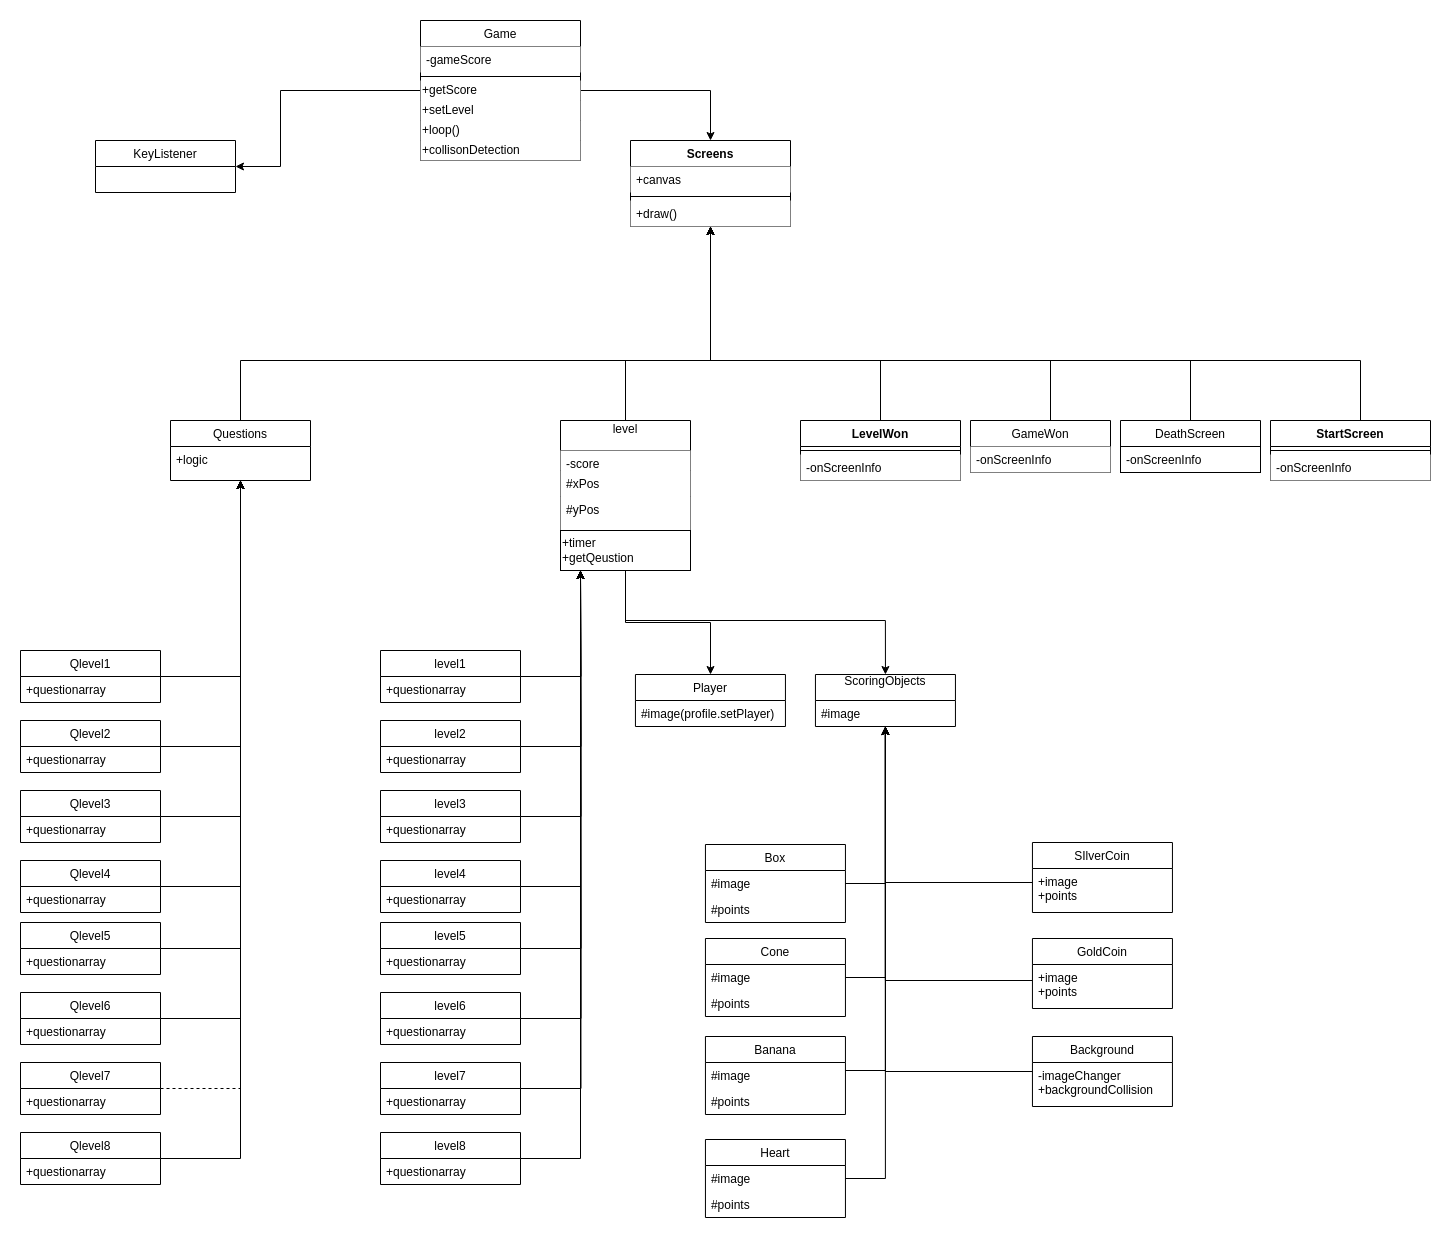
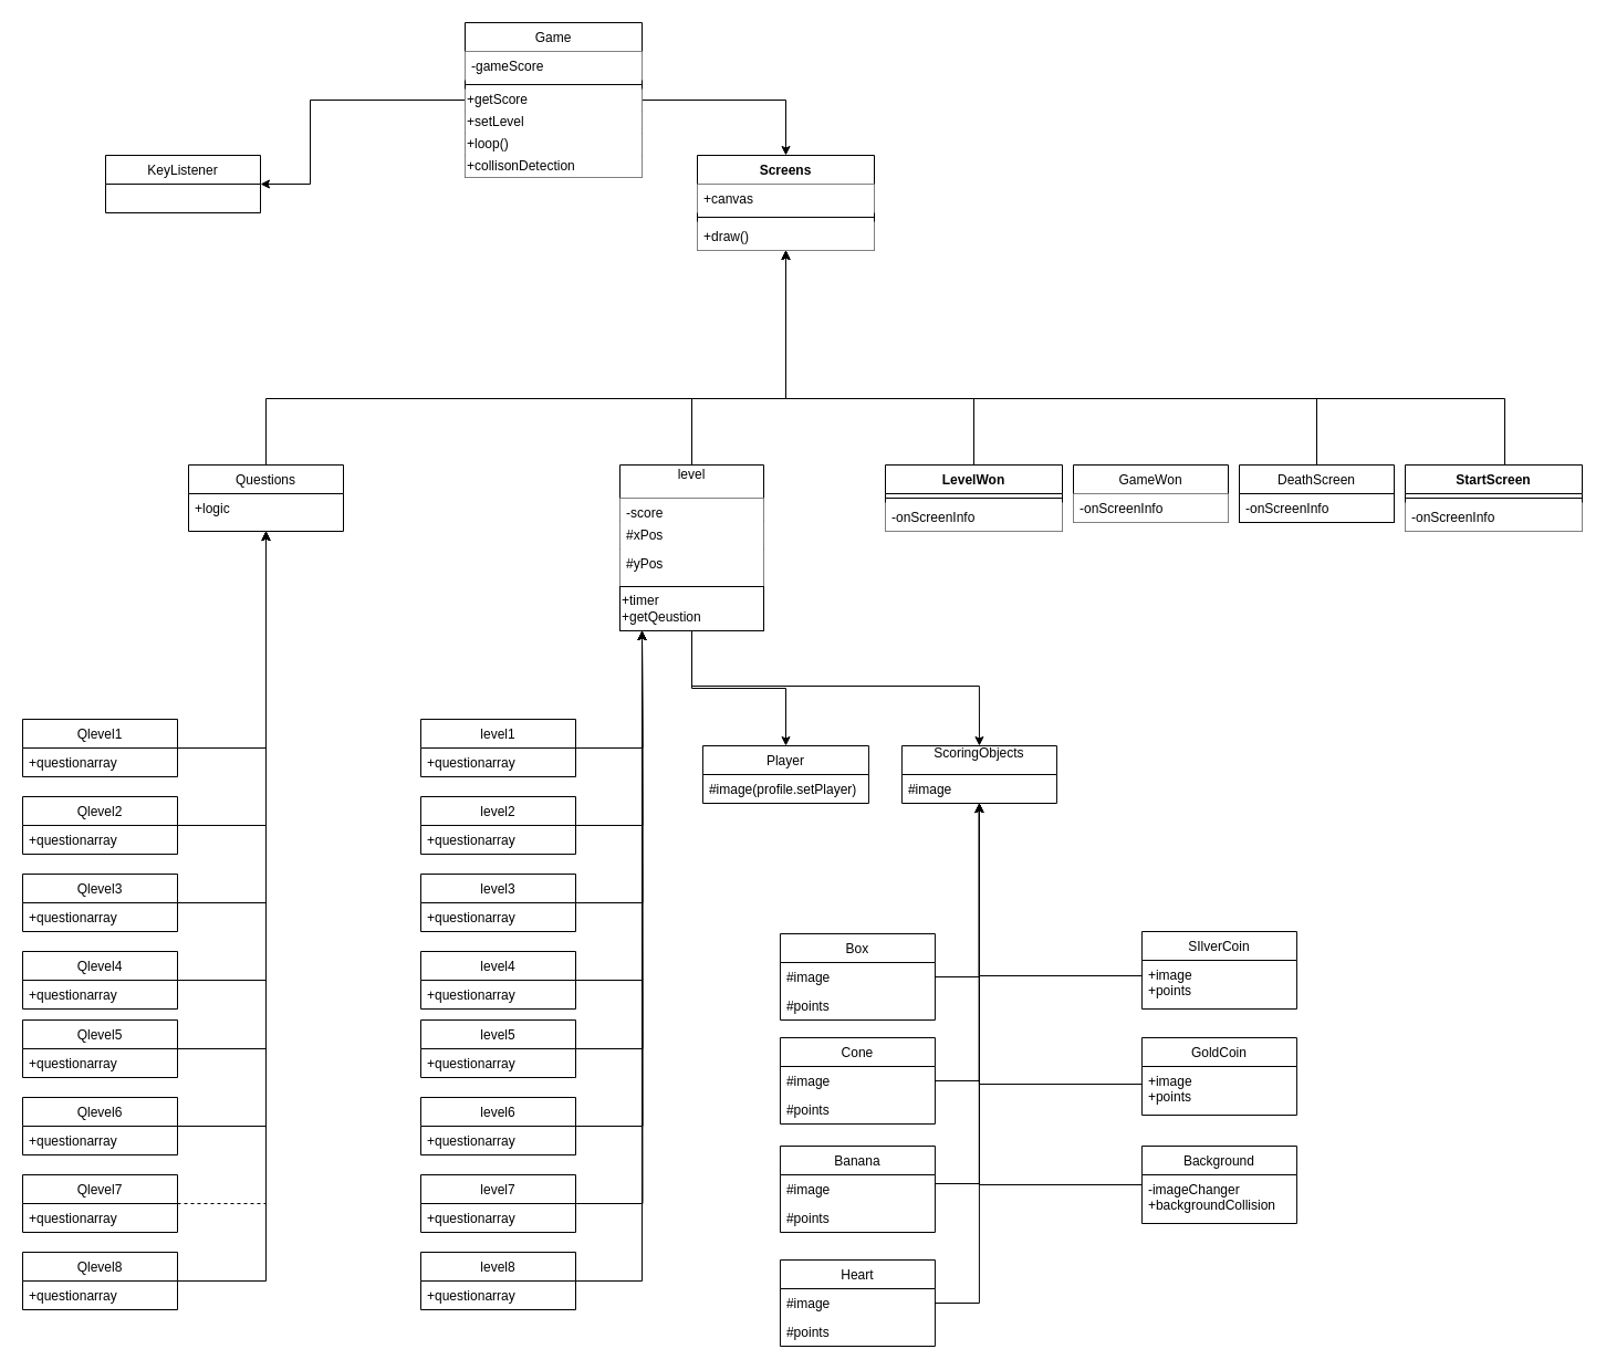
- <mxCell id="38" style="edgeStyle=orthogonalEdgeStyle;rounded=0;orthogonalLoop=1;jettySize=auto;html=1;" parent="1" source="39" target="11" edge="1"><mxGeometry relative="1" as="geometry"><Array as="points"><mxPoint x="1050" y="360" /><mxPoint x="710" y="360" /></Array></mxGeometry></mxCell>
